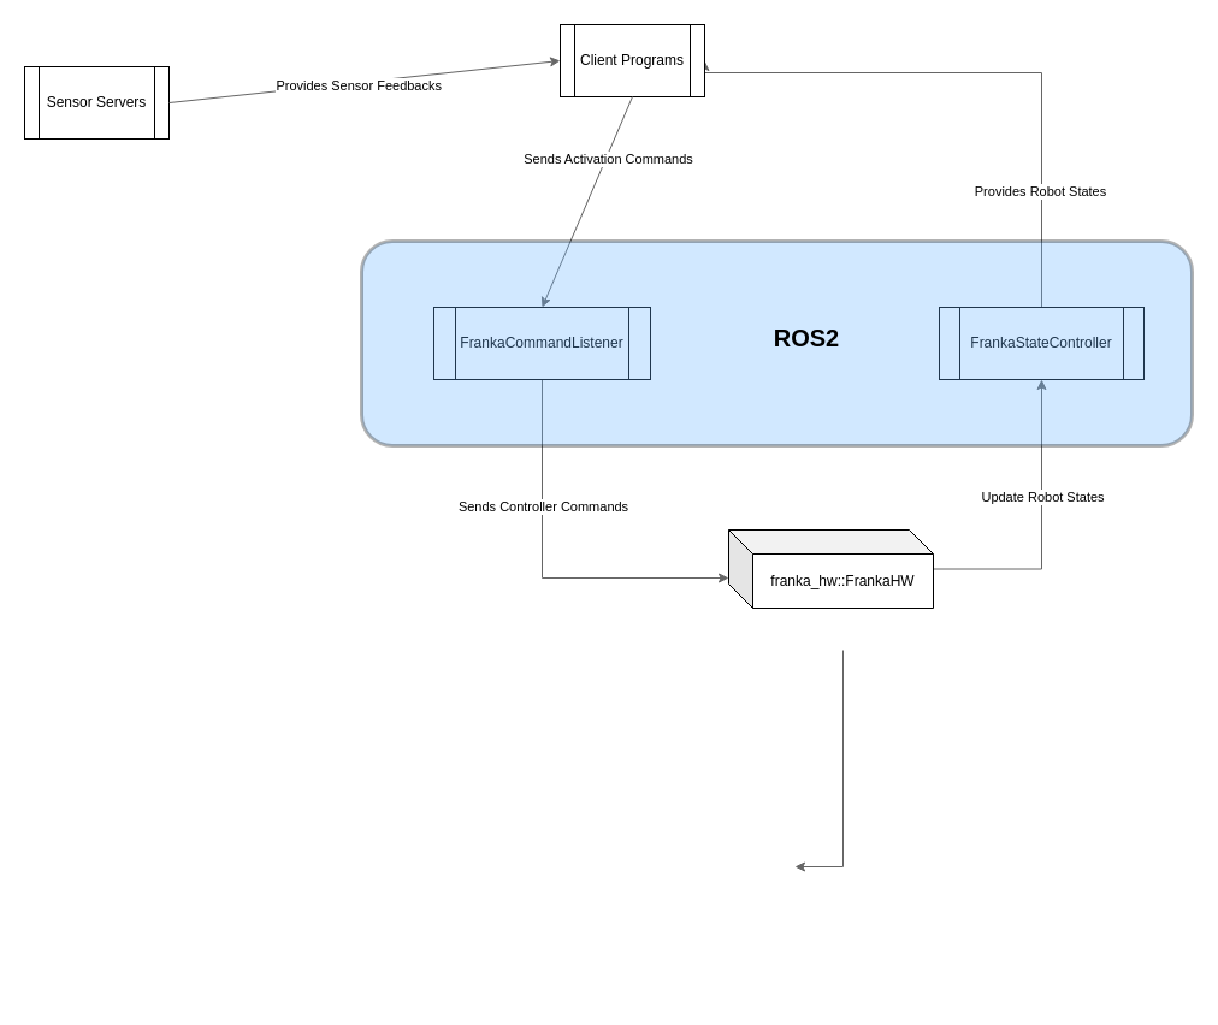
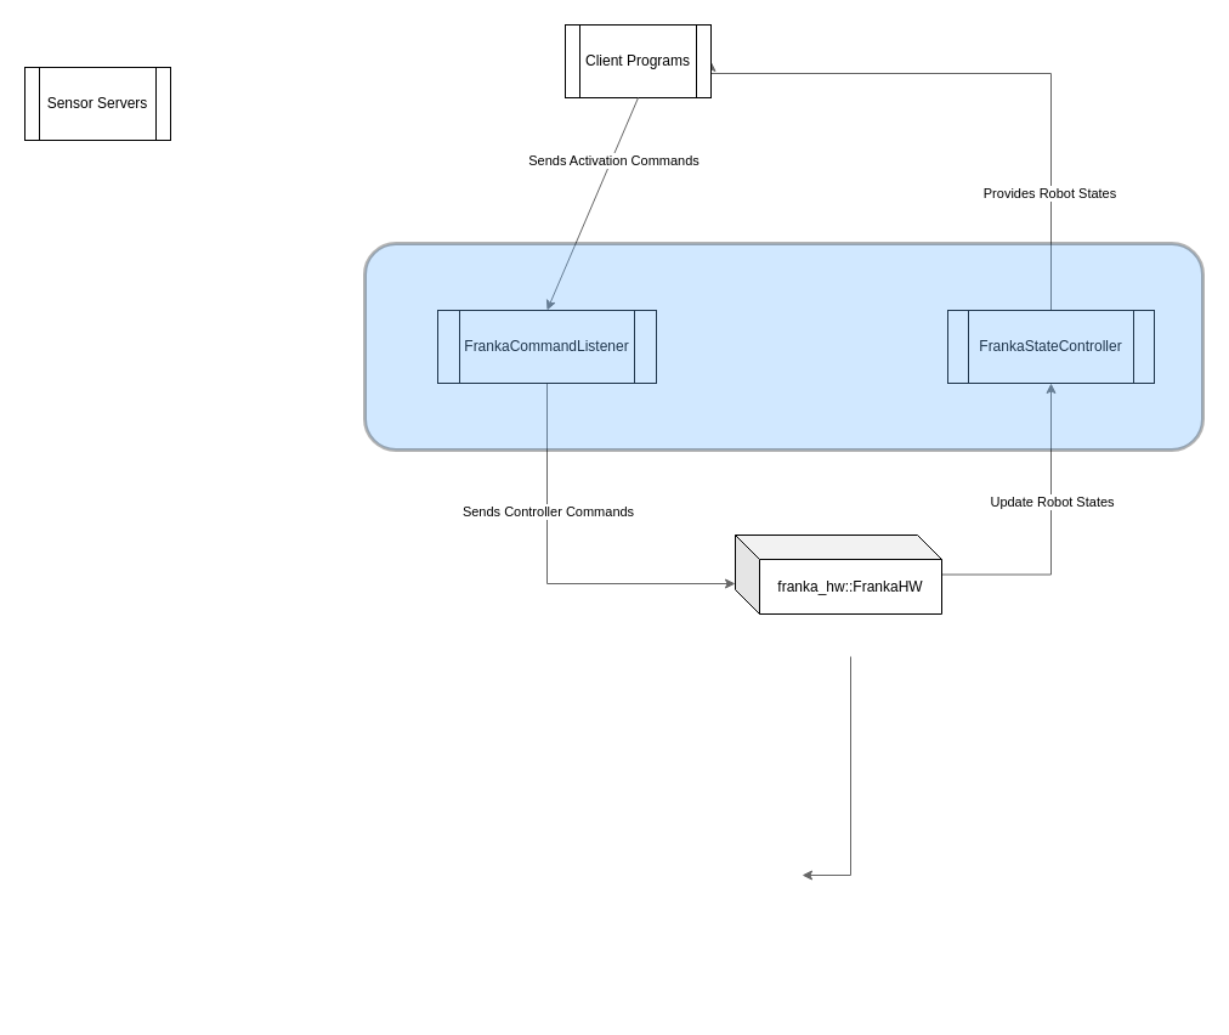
- <mxCell id="17" value="" style="endArrow=classic;html=1;exitX=1;exitY=0.5;exitDx=0;exitDy=0;entryX=0;entryY=0.5;entryDx=0;entryDy=0;fillColor=#f5f5f5;strokeColor=#666666;" parent="1" source="16" target="13" edge="1"><mxGeometry width="50" height="50" relative="1" as="geometry"><mxPoint x="470" y="320" as="sourcePoint" /><mxPoint x="520" y="270" as="targetPoint" /></mxGeometry></mxCell>
- <mxCell id="18" value="Provides Sensor Feedbacks" style="edgeLabel;html=1;align=right;verticalAlign=middle;resizable=0;points=[];" parent="17" vertex="1" connectable="0"><mxGeometry x="-0.142" relative="1" as="geometry"><mxPoint x="88" as="offset" /></mxGeometry></mxCell>
- <mxCell id="20" value="&lt;font color=&quot;#000000&quot; style=&quot;font-size: 20px;&quot;&gt;ROS2&lt;/font&gt;" style="text;html=1;strokeColor=none;fillColor=none;align=center;verticalAlign=middle;whiteSpace=wrap;rounded=0;shadow=0;glass=0;fontSize=20;fontStyle=1" parent="1" vertex="1"><mxGeometry x="650" y="270" width="40" height="20" as="geometry" /></mxCell>
